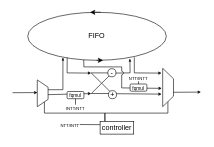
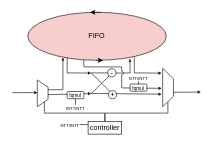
- <mxCell id="4" value="FIFO " style="ellipse;whiteSpace=wrap;html=1;" vertex="1" parent="1"><mxGeometry x="45.38" y="20" width="231" height="80" as="geometry" /></mxCell>
+ <mxCell id="4" value="FIFO " style="ellipse;whiteSpace=wrap;html=1;fillColor=#f8cecc;" vertex="1" parent="1"><mxGeometry x="45.38" y="20" width="231" height="80" as="geometry" /></mxCell>
- <mxCell id="12" value="controller" style="rounded=0;whiteSpace=wrap;html=1;" vertex="1" parent="1"><mxGeometry x="166" y="202" width="56" height="21" as="geometry" /></mxCell>
+ <mxCell id="12" value="controller" style="rounded=0;whiteSpace=wrap;html=1;" vertex="1" parent="1"><mxGeometry x="146" y="202" width="56" height="21" as="geometry" /></mxCell>
